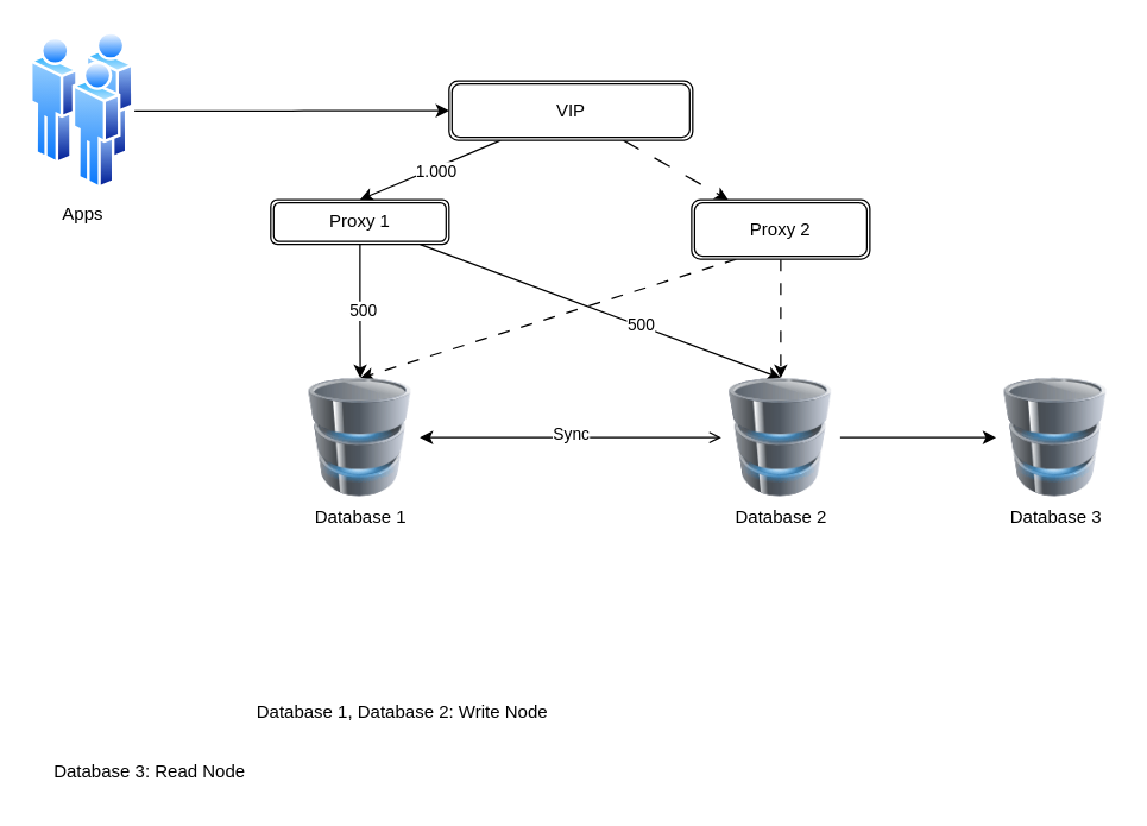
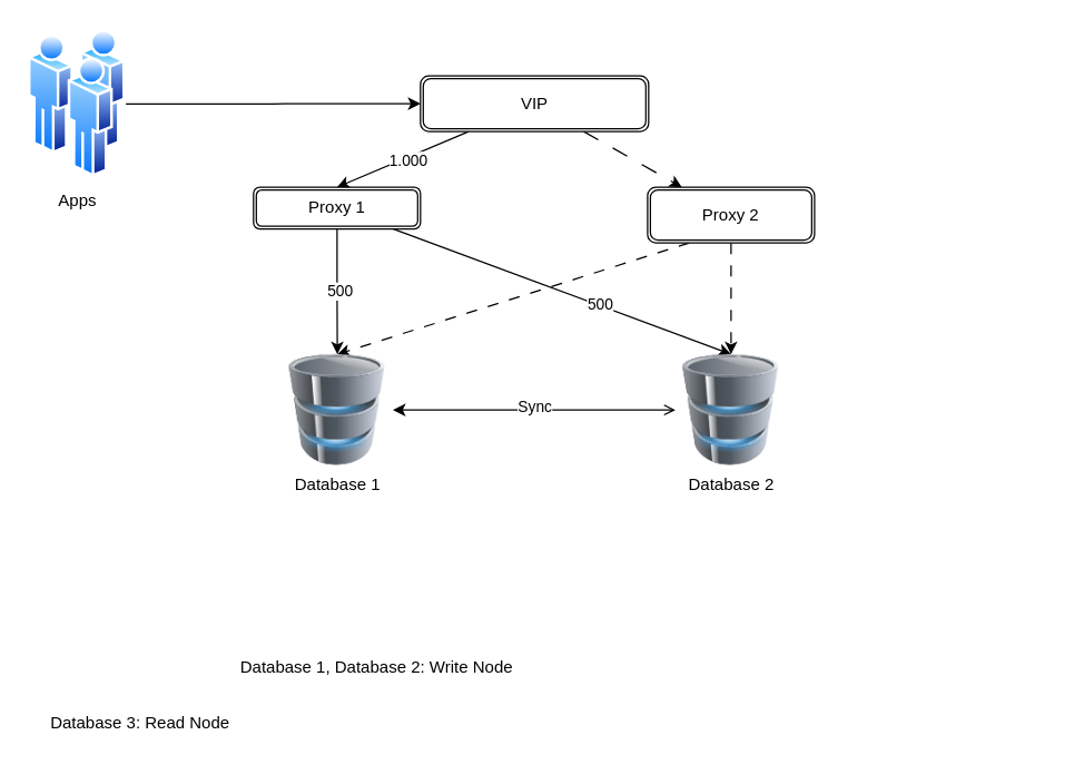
- <mxCell id="17" value="" style="edgeStyle=orthogonalEdgeStyle;rounded=0;orthogonalLoop=1;jettySize=auto;html=1;" edge="1" parent="1" source="18" target="19"><mxGeometry relative="1" as="geometry" /></mxCell>
- <mxCell id="19" value="Database 3" style="image;html=1;image=img/lib/clip_art/computers/Database_128x128.png" vertex="1" parent="1"><mxGeometry x="670" y="254" width="80" height="80" as="geometry" /></mxCell>
